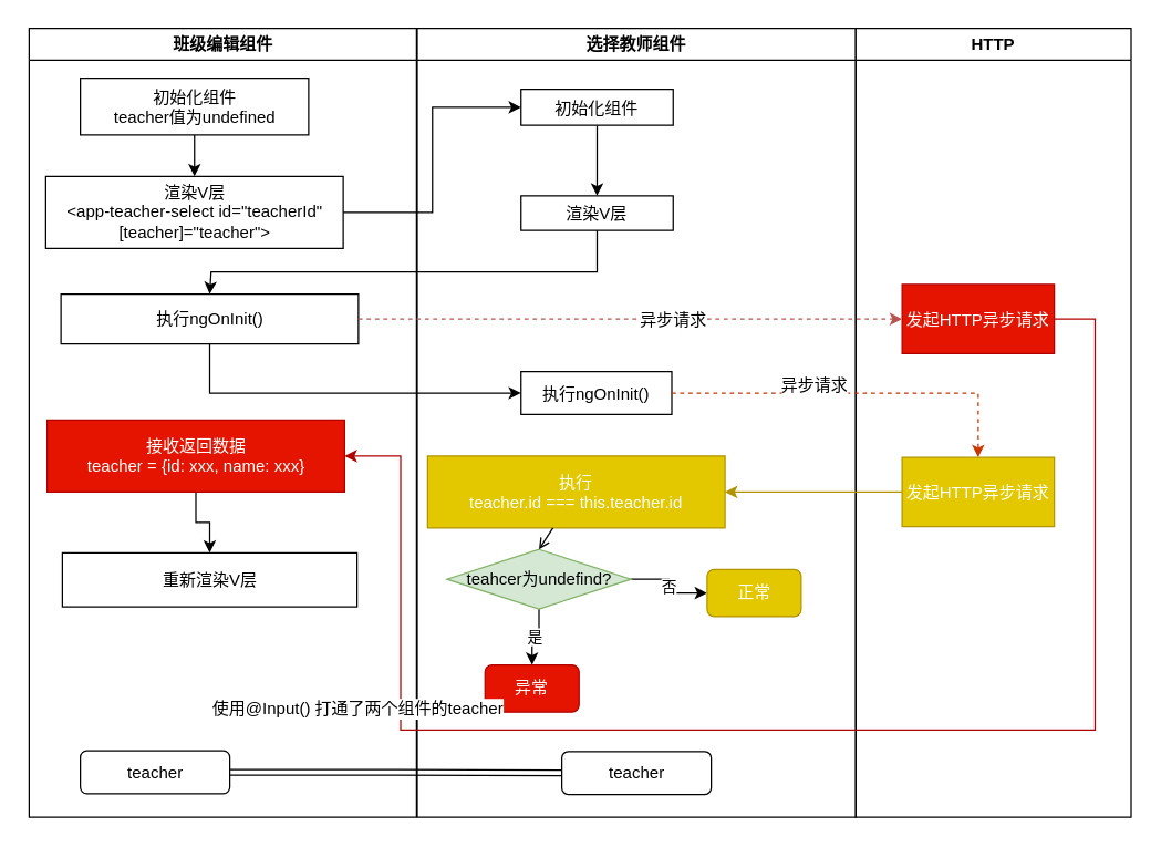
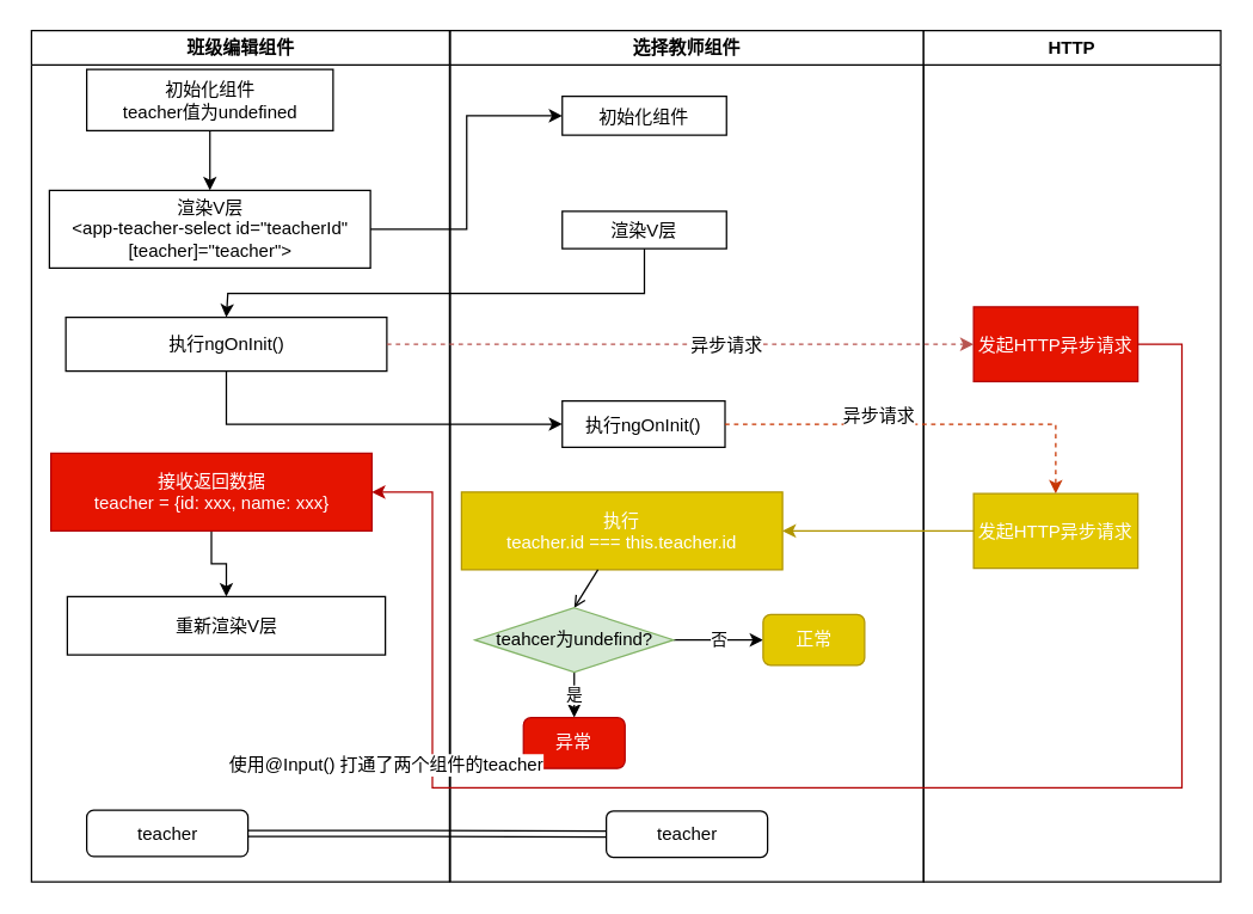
- <mxCell id="4" value="初始化组件&#10;teacher值为undefined" style="whiteSpace=wrap;" parent="2" vertex="1"><mxGeometry x="37" y="36" width="165" height="41" as="geometry" /></mxCell>
+ <mxCell id="4" value="初始化组件&#10;teacher值为undefined" style="whiteSpace=wrap;" parent="2" vertex="1"><mxGeometry x="37" y="26" width="165" height="41" as="geometry" /></mxCell>
- <mxCell id="15" style="edgeStyle=orthogonalEdgeStyle;rounded=0;orthogonalLoop=1;jettySize=auto;html=1;entryX=0.5;entryY=0;entryDx=0;entryDy=0;" edge="1" parent="11" source="16" target="17"><mxGeometry relative="1" as="geometry" /></mxCell>
- <mxCell id="21" value="teahcer为undefind?" style="rhombus;whiteSpace=wrap;html=1;fillColor=#d5e8d4;strokeColor=#82b366;" vertex="1" parent="11"><mxGeometry x="21.5" y="376.5" width="133" height="43" as="geometry" /></mxCell>
+ <mxCell id="21" value="teahcer为undefind?" style="rhombus;whiteSpace=wrap;html=1;fillColor=#d5e8d4;strokeColor=#82b366;" vertex="1" parent="11"><mxGeometry x="16.5" y="386.5" width="133" height="43" as="geometry" /></mxCell>
